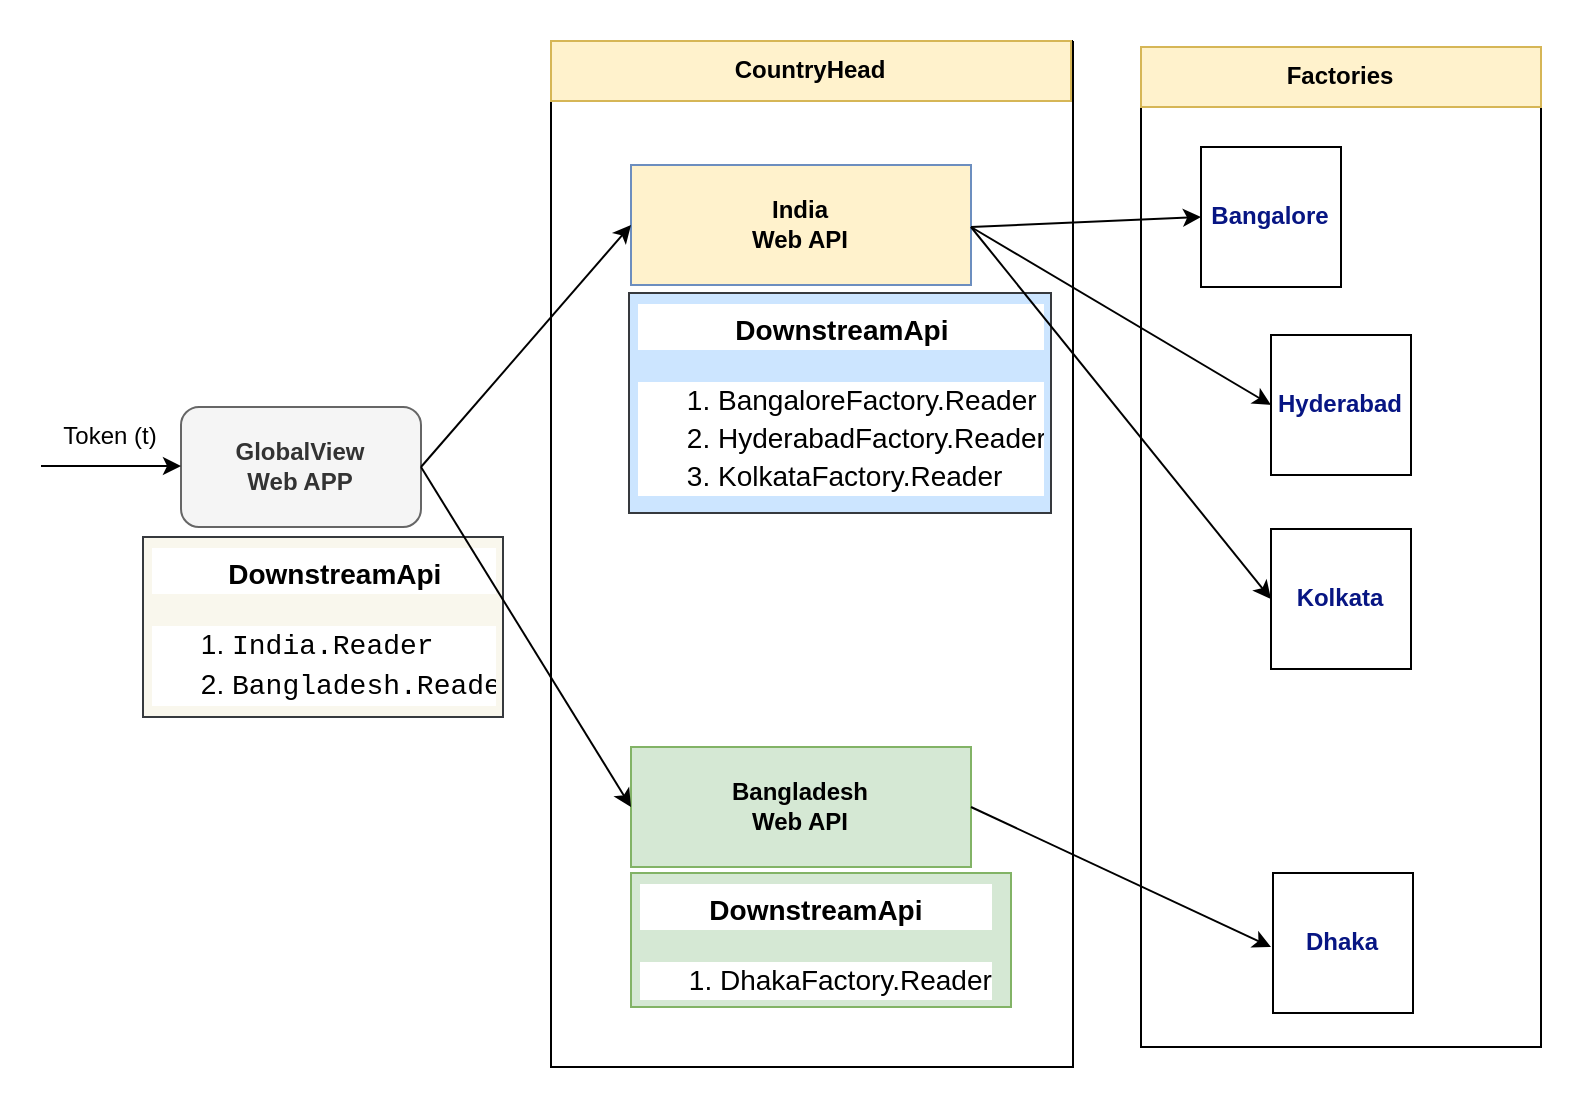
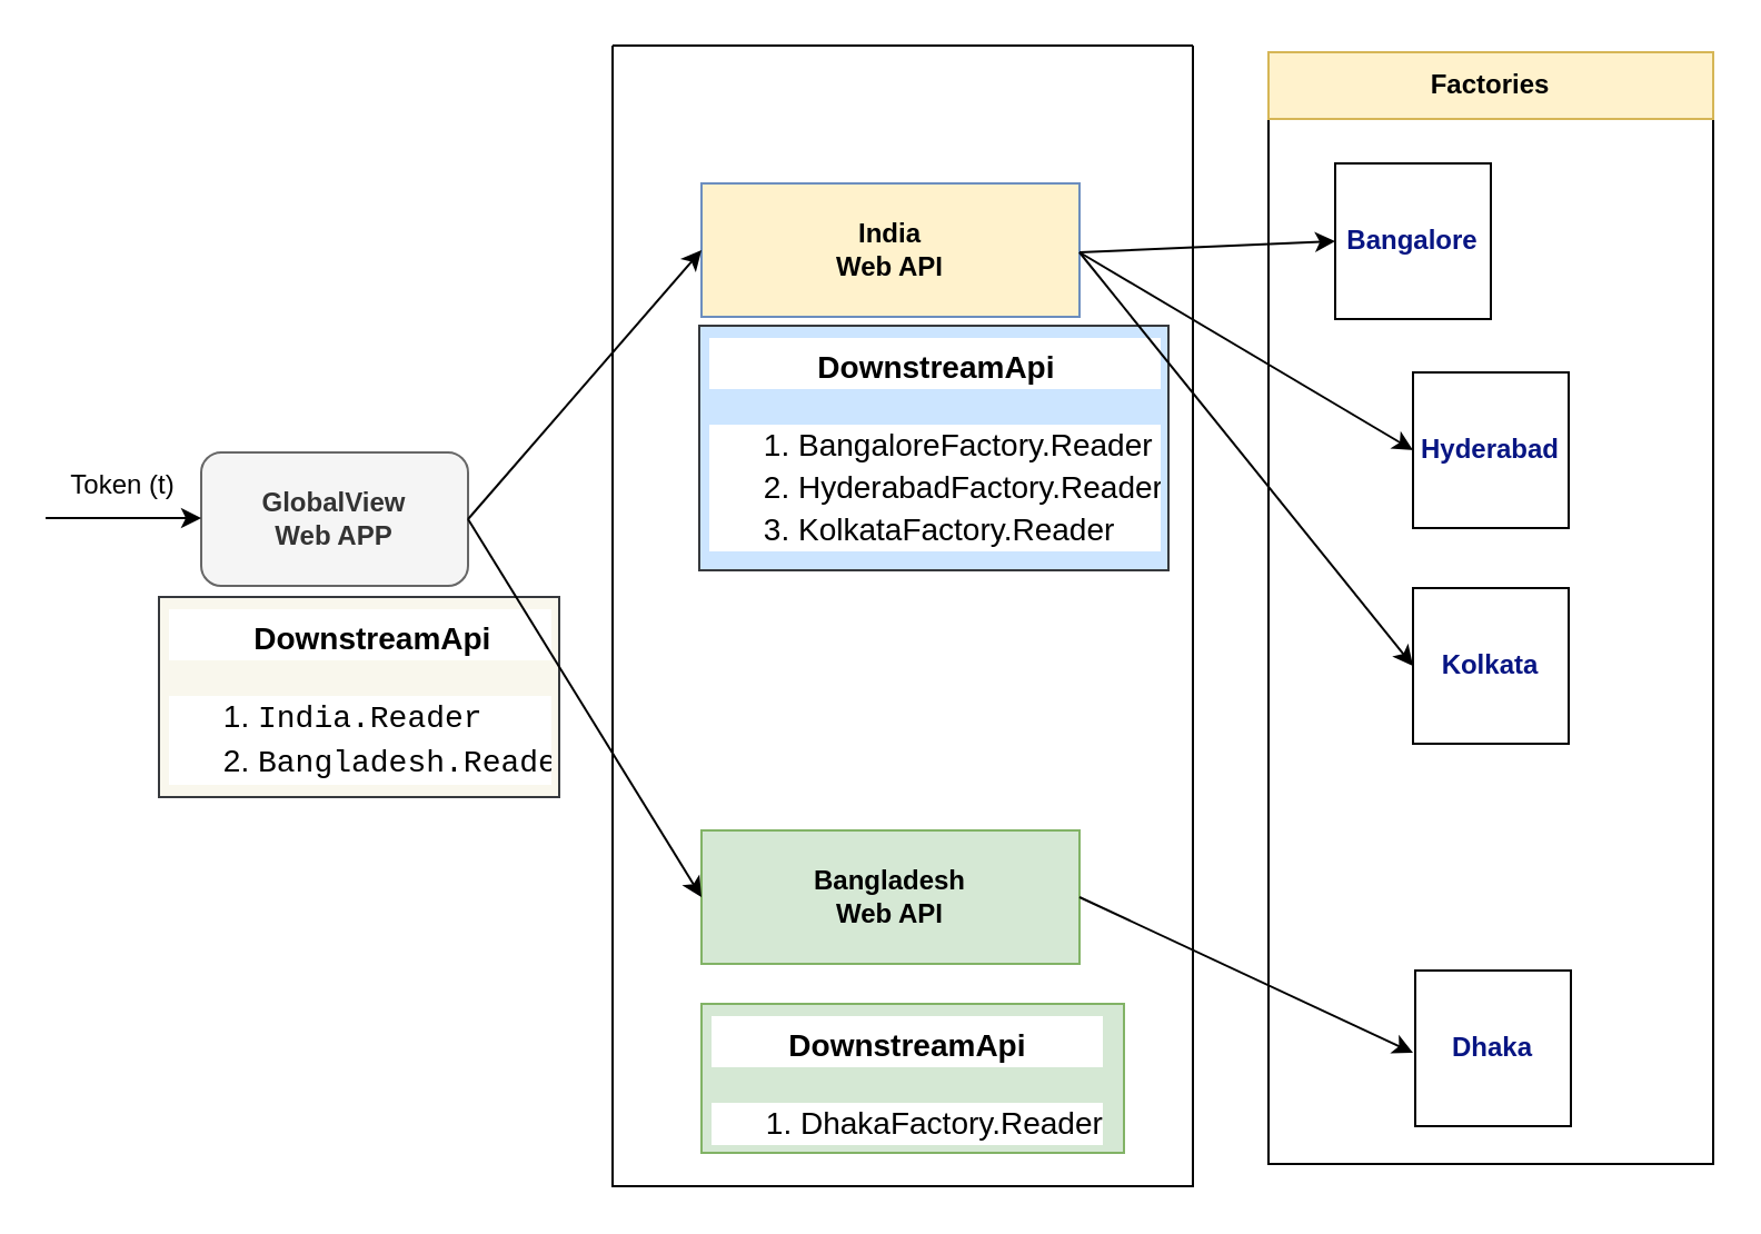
- <mxCell id="23" value="&lt;b&gt;CountryHead&lt;/b&gt;" style="text;html=1;align=center;verticalAlign=middle;whiteSpace=wrap;rounded=0;fillColor=#fff2cc;strokeColor=#d6b656;" vertex="1" parent="22"><mxGeometry width="260" height="30" as="geometry" /></mxCell>
- <mxCell id="18" value="&lt;h1&gt;&lt;div style=&quot;text-align: center; background-color: rgb(255, 255, 255); line-height: 19px; white-space: pre;&quot;&gt;&lt;font style=&quot;font-size: 14px;&quot; face=&quot;Helvetica&quot;&gt;DownstreamApi&lt;/font&gt;&lt;/div&gt;&lt;/h1&gt;&lt;div style=&quot;background-color: rgb(255, 255, 255); font-size: 14px; line-height: 19px; white-space: pre;&quot;&gt;&lt;div style=&quot;line-height: 19px;&quot;&gt;&lt;ol&gt;&lt;li&gt;DhakaFactory.Reader&lt;/li&gt;&lt;/ol&gt;&lt;/div&gt;&lt;/div&gt;" style="text;html=1;spacing=5;spacingTop=-20;whiteSpace=wrap;overflow=hidden;rounded=0;fillColor=#d5e8d4;strokeColor=#82b366;" vertex="1" parent="1"><mxGeometry x="315" y="436" width="190" height="67" as="geometry" /></mxCell>
+ <mxCell id="18" value="&lt;h1&gt;&lt;div style=&quot;text-align: center; background-color: rgb(255, 255, 255); line-height: 19px; white-space: pre;&quot;&gt;&lt;font style=&quot;font-size: 14px;&quot; face=&quot;Helvetica&quot;&gt;DownstreamApi&lt;/font&gt;&lt;/div&gt;&lt;/h1&gt;&lt;div style=&quot;background-color: rgb(255, 255, 255); font-size: 14px; line-height: 19px; white-space: pre;&quot;&gt;&lt;div style=&quot;line-height: 19px;&quot;&gt;&lt;ol&gt;&lt;li&gt;DhakaFactory.Reader&lt;/li&gt;&lt;/ol&gt;&lt;/div&gt;&lt;/div&gt;" style="text;html=1;spacing=5;spacingTop=-20;whiteSpace=wrap;overflow=hidden;rounded=0;fillColor=#d5e8d4;strokeColor=#82b366;" vertex="1" parent="1"><mxGeometry x="315" y="451" width="190" height="67" as="geometry" /></mxCell>
